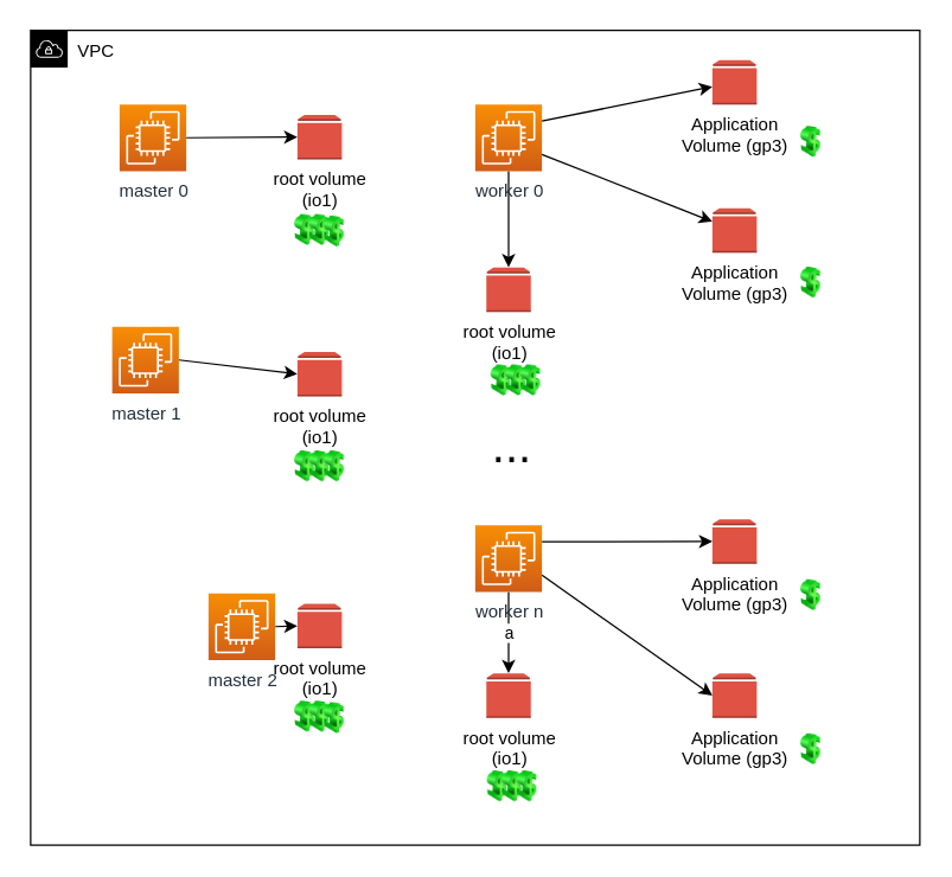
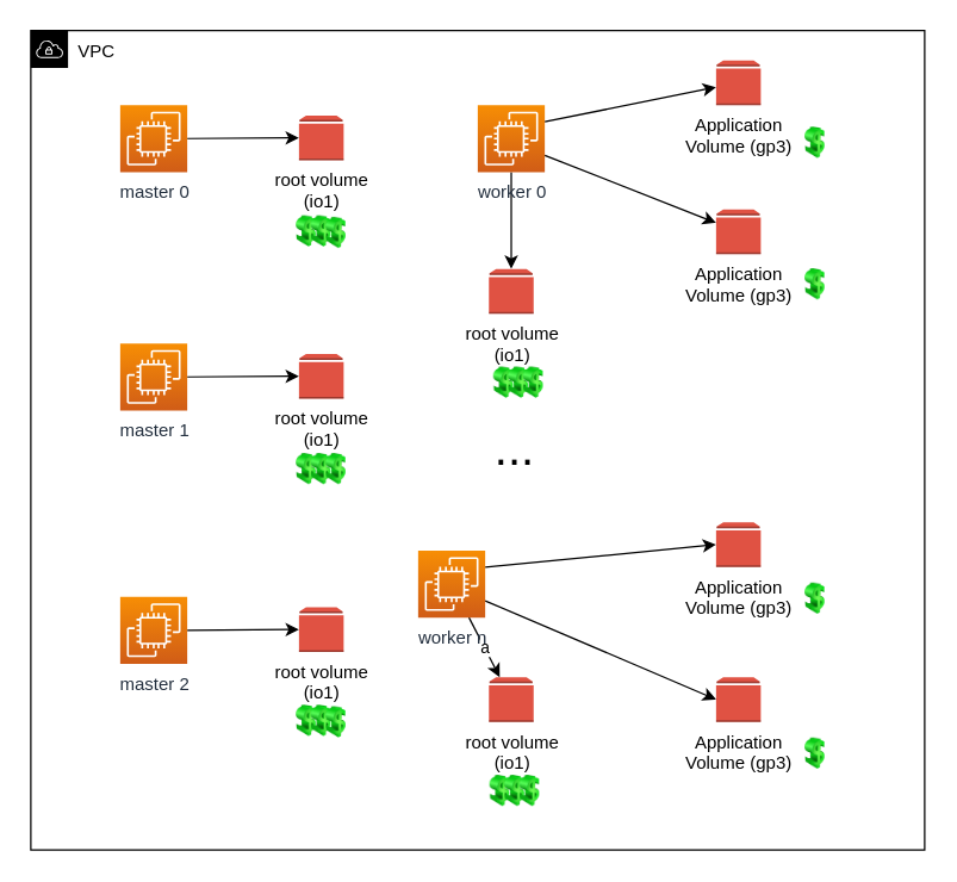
- <mxCell id="7" value="master 1" style="sketch=0;points=[[0,0,0],[0.25,0,0],[0.5,0,0],[0.75,0,0],[1,0,0],[0,1,0],[0.25,1,0],[0.5,1,0],[0.75,1,0],[1,1,0],[0,0.25,0],[0,0.5,0],[0,0.75,0],[1,0.25,0],[1,0.5,0],[1,0.75,0]];outlineConnect=0;fontColor=#232F3E;gradientColor=#F78E04;gradientDirection=north;fillColor=#D05C17;strokeColor=#ffffff;dashed=0;verticalLabelPosition=bottom;verticalAlign=top;align=center;html=1;fontSize=12;fontStyle=0;aspect=fixed;shape=mxgraph.aws4.resourceIcon;resIcon=mxgraph.aws4.ec2;" vertex="1" parent="1"><mxGeometry x="75" y="220" width="45" height="45" as="geometry" /></mxCell>
+ <mxCell id="7" value="master 1" style="sketch=0;points=[[0,0,0],[0.25,0,0],[0.5,0,0],[0.75,0,0],[1,0,0],[0,1,0],[0.25,1,0],[0.5,1,0],[0.75,1,0],[1,1,0],[0,0.25,0],[0,0.5,0],[0,0.75,0],[1,0.25,0],[1,0.5,0],[1,0.75,0]];outlineConnect=0;fontColor=#232F3E;gradientColor=#F78E04;gradientDirection=north;fillColor=#D05C17;strokeColor=#ffffff;dashed=0;verticalLabelPosition=bottom;verticalAlign=top;align=center;html=1;fontSize=12;fontStyle=0;aspect=fixed;shape=mxgraph.aws4.resourceIcon;resIcon=mxgraph.aws4.ec2;" vertex="1" parent="1"><mxGeometry x="80" y="230" width="45" height="45" as="geometry" /></mxCell>
- <mxCell id="20" value="worker n" style="sketch=0;points=[[0,0,0],[0.25,0,0],[0.5,0,0],[0.75,0,0],[1,0,0],[0,1,0],[0.25,1,0],[0.5,1,0],[0.75,1,0],[1,1,0],[0,0.25,0],[0,0.5,0],[0,0.75,0],[1,0.25,0],[1,0.5,0],[1,0.75,0]];outlineConnect=0;fontColor=#232F3E;gradientColor=#F78E04;gradientDirection=north;fillColor=#D05C17;strokeColor=#ffffff;dashed=0;verticalLabelPosition=bottom;verticalAlign=top;align=center;html=1;fontSize=12;fontStyle=0;aspect=fixed;shape=mxgraph.aws4.resourceIcon;resIcon=mxgraph.aws4.ec2;" vertex="1" parent="1"><mxGeometry x="320" y="354" width="45" height="45" as="geometry" /></mxCell>
+ <mxCell id="20" value="worker n" style="sketch=0;points=[[0,0,0],[0.25,0,0],[0.5,0,0],[0.75,0,0],[1,0,0],[0,1,0],[0.25,1,0],[0.5,1,0],[0.75,1,0],[1,1,0],[0,0.25,0],[0,0.5,0],[0,0.75,0],[1,0.25,0],[1,0.5,0],[1,0.75,0]];outlineConnect=0;fontColor=#232F3E;gradientColor=#F78E04;gradientDirection=north;fillColor=#D05C17;strokeColor=#ffffff;dashed=0;verticalLabelPosition=bottom;verticalAlign=top;align=center;html=1;fontSize=12;fontStyle=0;aspect=fixed;shape=mxgraph.aws4.resourceIcon;resIcon=mxgraph.aws4.ec2;" vertex="1" parent="1"><mxGeometry x="280" y="369" width="45" height="45" as="geometry" /></mxCell>
- <mxCell id="10" value="master 2" style="sketch=0;points=[[0,0,0],[0.25,0,0],[0.5,0,0],[0.75,0,0],[1,0,0],[0,1,0],[0.25,1,0],[0.5,1,0],[0.75,1,0],[1,1,0],[0,0.25,0],[0,0.5,0],[0,0.75,0],[1,0.25,0],[1,0.5,0],[1,0.75,0]];outlineConnect=0;fontColor=#232F3E;gradientColor=#F78E04;gradientDirection=north;fillColor=#D05C17;strokeColor=#ffffff;dashed=0;verticalLabelPosition=bottom;verticalAlign=top;align=center;html=1;fontSize=12;fontStyle=0;aspect=fixed;shape=mxgraph.aws4.resourceIcon;resIcon=mxgraph.aws4.ec2;" vertex="1" parent="1"><mxGeometry x="140" y="400" width="45" height="45" as="geometry" /></mxCell>
+ <mxCell id="10" value="master 2" style="sketch=0;points=[[0,0,0],[0.25,0,0],[0.5,0,0],[0.75,0,0],[1,0,0],[0,1,0],[0.25,1,0],[0.5,1,0],[0.75,1,0],[1,1,0],[0,0.25,0],[0,0.5,0],[0,0.75,0],[1,0.25,0],[1,0.5,0],[1,0.75,0]];outlineConnect=0;fontColor=#232F3E;gradientColor=#F78E04;gradientDirection=north;fillColor=#D05C17;strokeColor=#ffffff;dashed=0;verticalLabelPosition=bottom;verticalAlign=top;align=center;html=1;fontSize=12;fontStyle=0;aspect=fixed;shape=mxgraph.aws4.resourceIcon;resIcon=mxgraph.aws4.ec2;" vertex="1" parent="1"><mxGeometry x="80" y="400" width="45" height="45" as="geometry" /></mxCell>
